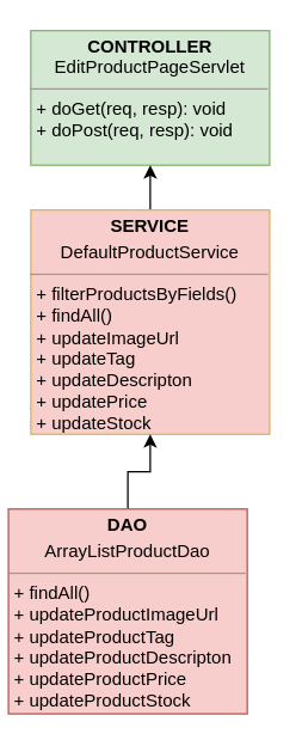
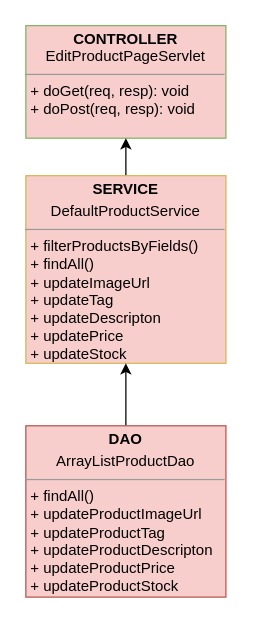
- <mxCell id="2" value="&lt;p style=&quot;margin: 0px ; margin-top: 4px ; text-align: center&quot;&gt;&lt;b&gt;CONTROLLER&lt;/b&gt;&lt;br&gt;EditProductPageServlet&lt;/p&gt;&lt;hr size=&quot;1&quot;&gt;&lt;p style=&quot;margin: 0px ; margin-left: 4px&quot;&gt;+ doGet(req, resp): void&lt;/p&gt;&lt;p style=&quot;margin: 0px ; margin-left: 4px&quot;&gt;+ doPost(req, resp): void&lt;br&gt;&lt;/p&gt;" style="verticalAlign=top;align=left;overflow=fill;fontSize=12;fontFamily=Helvetica;html=1;fillColor=#d5e8d4;strokeColor=#82b366;" vertex="1" parent="1"><mxGeometry x="20" y="20" width="160" height="90" as="geometry" /></mxCell>
+ <mxCell id="2" value="&lt;p style=&quot;margin: 0px ; margin-top: 4px ; text-align: center&quot;&gt;&lt;b&gt;CONTROLLER&lt;/b&gt;&lt;br&gt;EditProductPageServlet&lt;/p&gt;&lt;hr size=&quot;1&quot;&gt;&lt;p style=&quot;margin: 0px ; margin-left: 4px&quot;&gt;+ doGet(req, resp): void&lt;/p&gt;&lt;p style=&quot;margin: 0px ; margin-left: 4px&quot;&gt;+ doPost(req, resp): void&lt;br&gt;&lt;/p&gt;" style="verticalAlign=top;align=left;overflow=fill;fontSize=12;fontFamily=Helvetica;html=1;fillColor=#f8cecc;strokeColor=#82b366;" vertex="1" parent="1"><mxGeometry x="20" y="20" width="160" height="90" as="geometry" /></mxCell>
- <mxCell id="6" value="&lt;p style=&quot;margin: 0px ; margin-top: 4px ; text-align: center&quot;&gt;&lt;b&gt;DAO&lt;/b&gt;&lt;/p&gt;&lt;p style=&quot;margin: 0px ; margin-top: 4px ; text-align: center&quot;&gt;ArrayListProductDao&lt;/p&gt;&lt;hr size=&quot;1&quot;&gt;&lt;p style=&quot;margin: 0px 0px 0px 4px&quot;&gt;+ findAll()&lt;/p&gt;&lt;p style=&quot;margin: 0px 0px 0px 4px&quot;&gt;+ updateProductImageUrl&lt;/p&gt;&lt;p style=&quot;margin: 0px 0px 0px 4px&quot;&gt;+ updateProductTag&lt;/p&gt;&lt;p style=&quot;margin: 0px 0px 0px 4px&quot;&gt;+ updateProductDescripton&lt;/p&gt;&lt;p style=&quot;margin: 0px 0px 0px 4px&quot;&gt;+ updateProductPrice&lt;/p&gt;&lt;p style=&quot;margin: 0px 0px 0px 4px&quot;&gt;+ updateProductStock&lt;/p&gt;" style="verticalAlign=top;align=left;overflow=fill;fontSize=12;fontFamily=Helvetica;html=1;fillColor=#f8cecc;strokeColor=#b85450;" vertex="1" parent="1"><mxGeometry x="5" y="340" width="160" height="137" as="geometry" /></mxCell>
+ <mxCell id="6" value="&lt;p style=&quot;margin: 0px ; margin-top: 4px ; text-align: center&quot;&gt;&lt;b&gt;DAO&lt;/b&gt;&lt;/p&gt;&lt;p style=&quot;margin: 0px ; margin-top: 4px ; text-align: center&quot;&gt;ArrayListProductDao&lt;/p&gt;&lt;hr size=&quot;1&quot;&gt;&lt;p style=&quot;margin: 0px 0px 0px 4px&quot;&gt;+ findAll()&lt;/p&gt;&lt;p style=&quot;margin: 0px 0px 0px 4px&quot;&gt;+ updateProductImageUrl&lt;/p&gt;&lt;p style=&quot;margin: 0px 0px 0px 4px&quot;&gt;+ updateProductTag&lt;/p&gt;&lt;p style=&quot;margin: 0px 0px 0px 4px&quot;&gt;+ updateProductDescripton&lt;/p&gt;&lt;p style=&quot;margin: 0px 0px 0px 4px&quot;&gt;+ updateProductPrice&lt;/p&gt;&lt;p style=&quot;margin: 0px 0px 0px 4px&quot;&gt;+ updateProductStock&lt;/p&gt;" style="verticalAlign=top;align=left;overflow=fill;fontSize=12;fontFamily=Helvetica;html=1;fillColor=#f8cecc;strokeColor=#b85450;" vertex="1" parent="1"><mxGeometry x="20" y="340" width="160" height="137" as="geometry" /></mxCell>
